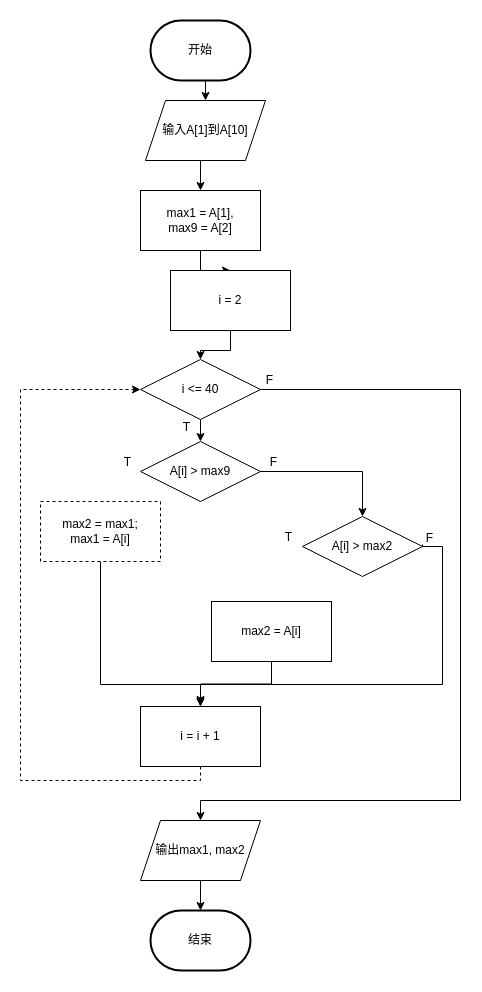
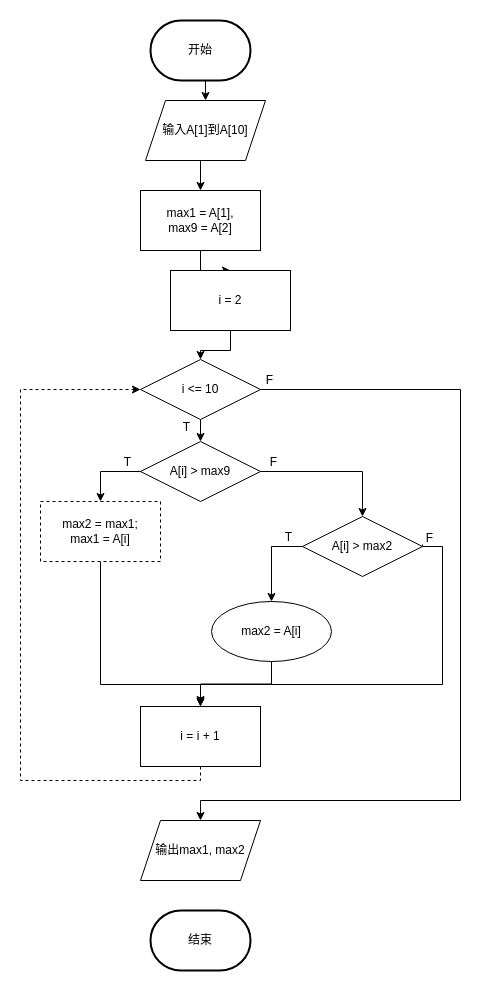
- <mxCell id="12" value="i &amp;lt;= 40" style="rhombus;whiteSpace=wrap;html=1;" vertex="1" parent="1"><mxGeometry x="140" y="359" width="120" height="60" as="geometry" /></mxCell>
+ <mxCell id="12" value="i &amp;lt;= 10" style="rhombus;whiteSpace=wrap;html=1;" vertex="1" parent="1"><mxGeometry x="140" y="359" width="120" height="60" as="geometry" /></mxCell>
+ <mxCell id="21" style="edgeStyle=orthogonalEdgeStyle;rounded=0;orthogonalLoop=1;jettySize=auto;html=1;exitX=0;exitY=0.5;exitDx=0;exitDy=0;entryX=0.5;entryY=0;entryDx=0;entryDy=0;" edge="1" parent="1" source="23" target="17"><mxGeometry relative="1" as="geometry" /></mxCell>
+ <mxCell id="13" style="edgeStyle=orthogonalEdgeStyle;rounded=0;orthogonalLoop=1;jettySize=auto;html=1;exitX=0;exitY=0.5;exitDx=0;exitDy=0;entryX=0.5;entryY=0;entryDx=0;entryDy=0;" edge="1" parent="1" source="15" target="20"><mxGeometry relative="1" as="geometry" /></mxCell>
- <mxCell id="20" value="max2 = A[i]" style="rounded=0;whiteSpace=wrap;html=1;" vertex="1" parent="1"><mxGeometry x="211" y="601" width="120" height="60" as="geometry" /></mxCell>
+ <mxCell id="20" value="max2 = A[i]" style="ellipse;whiteSpace=wrap;html=1;" vertex="1" parent="1"><mxGeometry x="211" y="601" width="120" height="60" as="geometry" /></mxCell>
- <mxCell id="24" style="edgeStyle=orthogonalEdgeStyle;rounded=0;orthogonalLoop=1;jettySize=auto;html=1;exitX=0.5;exitY=1;exitDx=0;exitDy=0;entryX=0.5;entryY=0;entryDx=0;entryDy=0;entryPerimeter=0;" edge="1" parent="1" source="25" target="34"><mxGeometry relative="1" as="geometry" /></mxCell>
